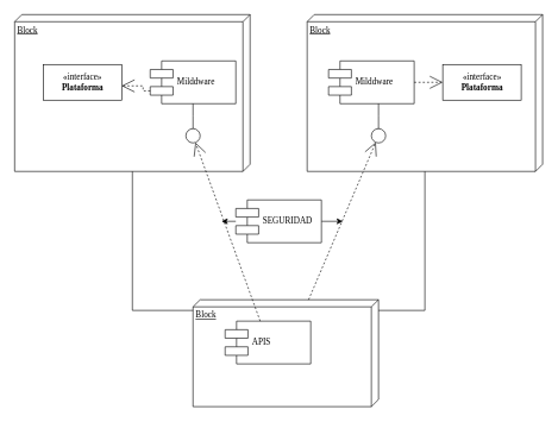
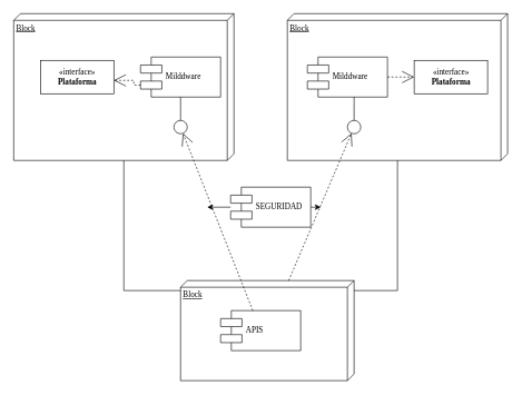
- <mxCell id="22" value="SEGURIDAD" style="shape=component;align=left;spacingLeft=36;rounded=0;shadow=0;comic=0;labelBackgroundColor=none;strokeWidth=1;fontFamily=Verdana;fontSize=12;html=1;" vertex="1" parent="1"><mxGeometry x="330" y="280" width="120" height="60" as="geometry" /></mxCell>
+ <mxCell id="22" value="SEGURIDAD" style="shape=component;align=left;spacingLeft=36;rounded=0;shadow=0;comic=0;labelBackgroundColor=none;strokeWidth=1;fontFamily=Verdana;fontSize=12;html=1;" vertex="1" parent="1"><mxGeometry x="345" y="280" width="120" height="60" as="geometry" /></mxCell>
- <mxCell id="11" value="APIS" style="shape=component;align=left;spacingLeft=36;rounded=0;shadow=0;comic=0;labelBackgroundColor=none;strokeWidth=1;fontFamily=Verdana;fontSize=12;html=1;" parent="1" vertex="1"><mxGeometry x="315" y="450" width="120" height="60" as="geometry" /></mxCell>
+ <mxCell id="11" value="APIS" style="shape=component;align=left;spacingLeft=36;rounded=0;shadow=0;comic=0;labelBackgroundColor=none;strokeWidth=1;fontFamily=Verdana;fontSize=12;html=1;" parent="1" vertex="1"><mxGeometry x="330" y="465" width="120" height="60" as="geometry" /></mxCell>
